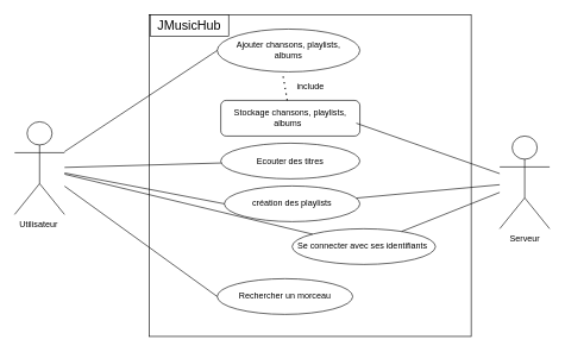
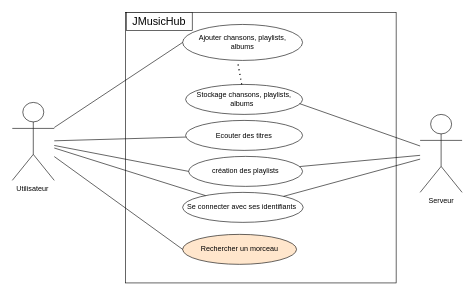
- <mxCell id="19" value="include" style="text;html=1;strokeColor=none;fillColor=none;align=center;verticalAlign=middle;whiteSpace=wrap;rounded=0;" vertex="1" parent="1"><mxGeometry x="414.5" y="110" width="40" height="20" as="geometry" /></mxCell>
- <mxCell id="17" value="&lt;font face=&quot;helvetica&quot;&gt;Stockage chansons, playlists,&lt;br&gt;albums&amp;nbsp;&amp;nbsp;&lt;/font&gt;" style="whiteSpace=wrap;html=1;rounded=1;" vertex="1" parent="1"><mxGeometry x="309" y="140" width="195" height="50" as="geometry" /></mxCell>
+ <mxCell id="17" value="&lt;font face=&quot;helvetica&quot;&gt;Stockage chansons, playlists,&lt;br&gt;albums&amp;nbsp;&amp;nbsp;&lt;/font&gt;" style="ellipse;whiteSpace=wrap;html=1;" vertex="1" parent="1"><mxGeometry x="309" y="140" width="195" height="50" as="geometry" /></mxCell>
- <mxCell id="7" value="Se connecter avec ses identifiants&amp;nbsp;" style="ellipse;whiteSpace=wrap;html=1;" vertex="1" parent="1"><mxGeometry x="409" y="320" width="201" height="50" as="geometry" /></mxCell>
+ <mxCell id="7" value="Se connecter avec ses identifiants&amp;nbsp;" style="ellipse;whiteSpace=wrap;html=1;" vertex="1" parent="1"><mxGeometry x="304" y="320" width="201" height="50" as="geometry" /></mxCell>
- <mxCell id="8" value="Rechercher un morceau" style="ellipse;whiteSpace=wrap;html=1;" vertex="1" parent="1"><mxGeometry x="304" y="390" width="190" height="50" as="geometry" /></mxCell>
+ <mxCell id="8" value="Rechercher un morceau" style="ellipse;whiteSpace=wrap;html=1;fillColor=#ffe6cc;" vertex="1" parent="1"><mxGeometry x="304" y="390" width="190" height="50" as="geometry" /></mxCell>
